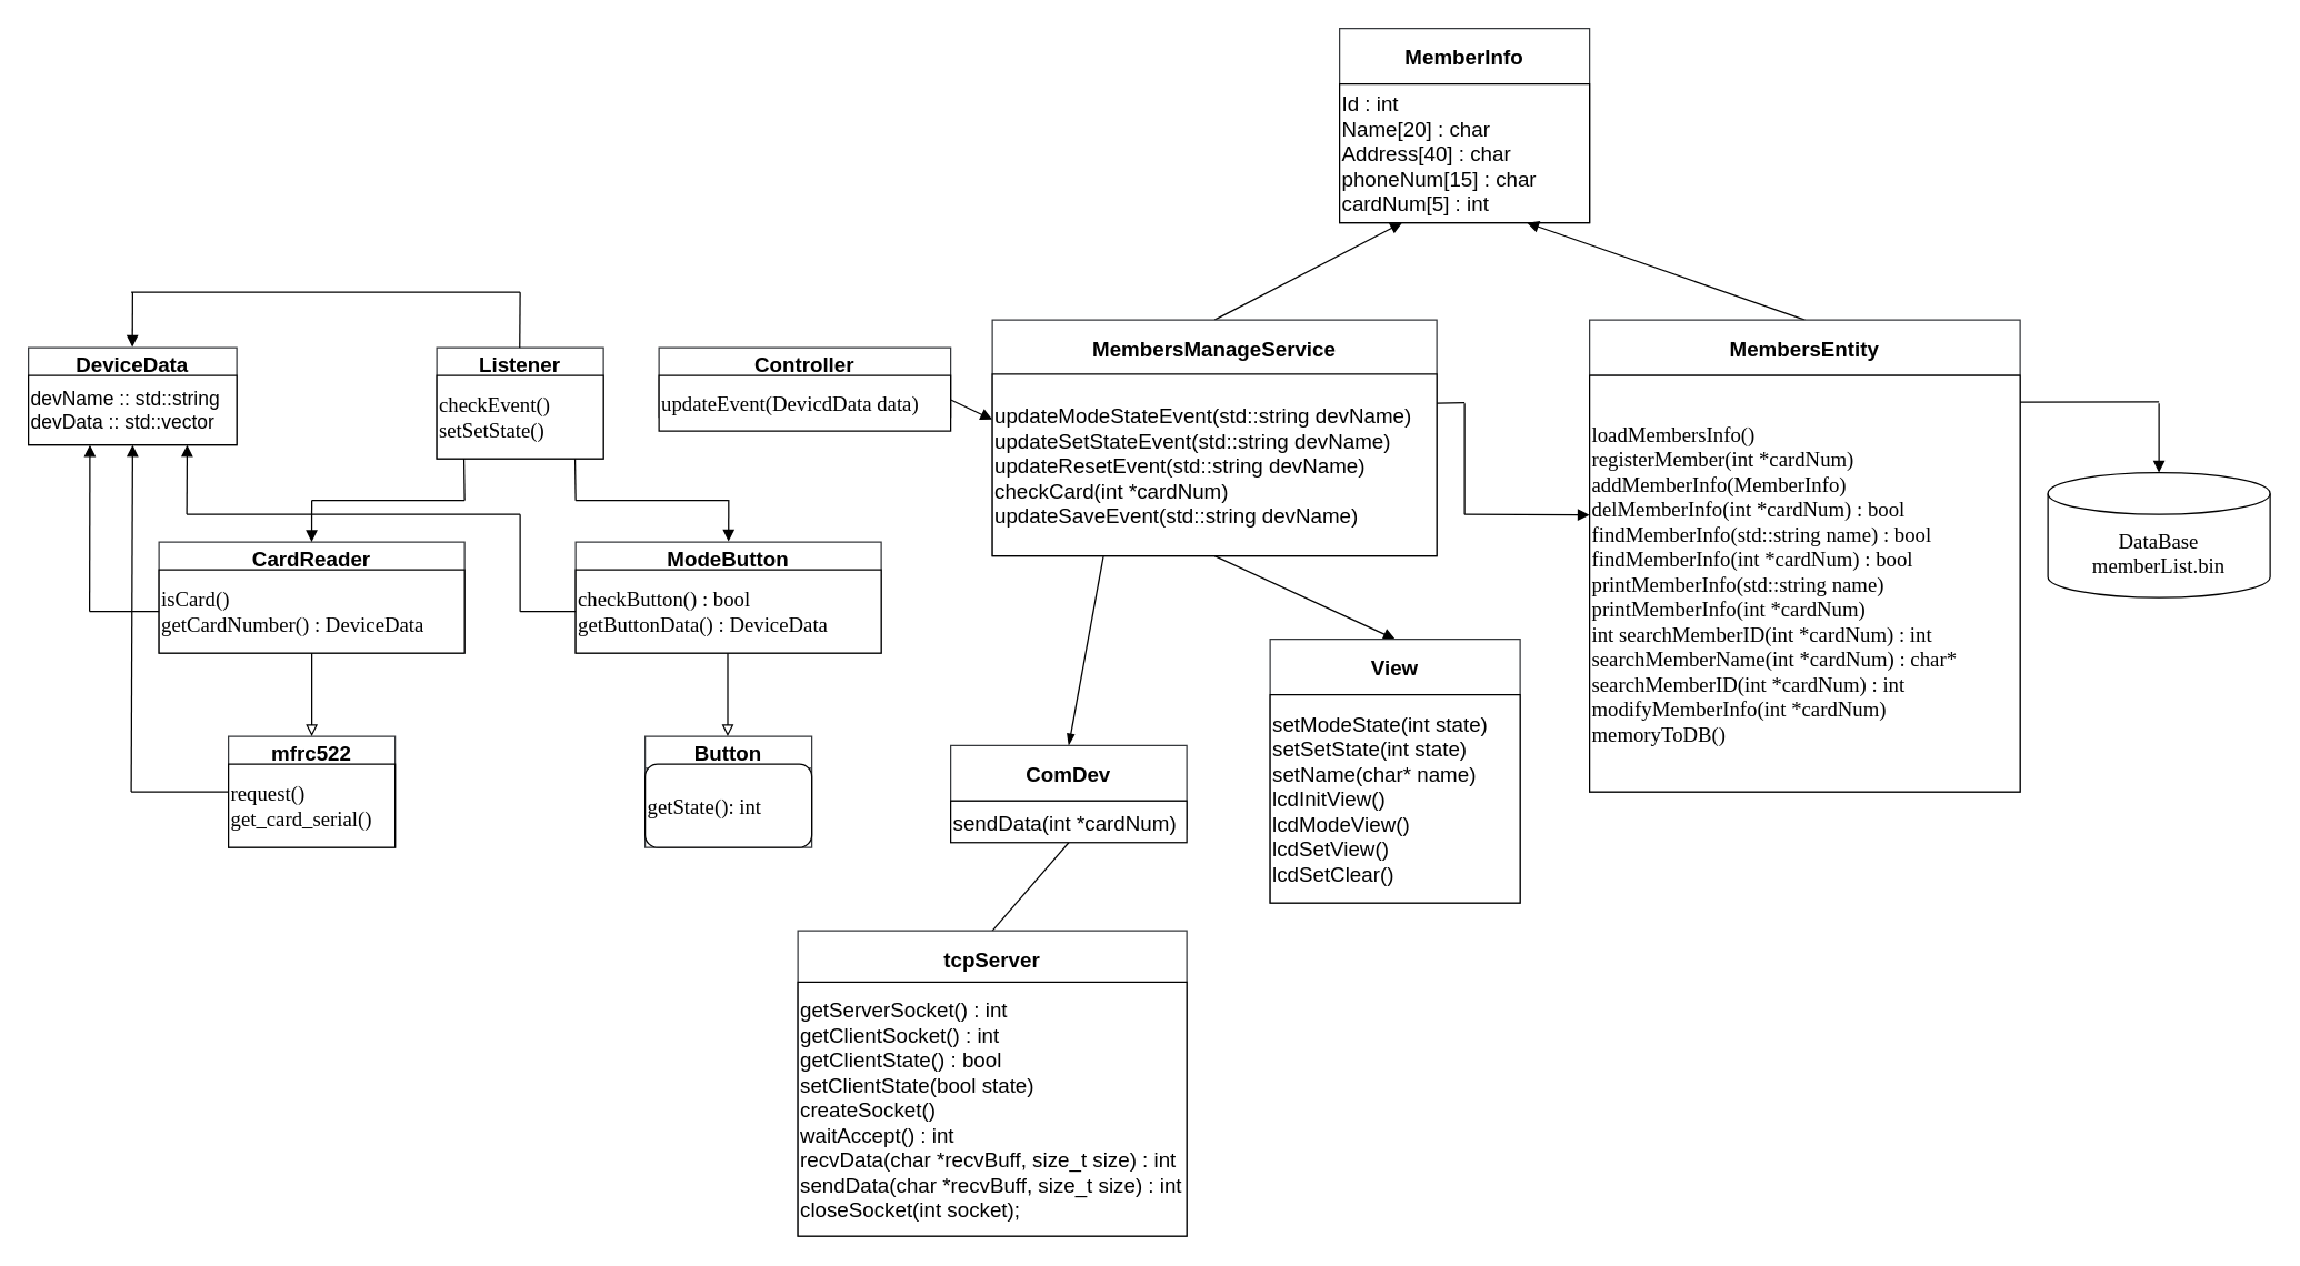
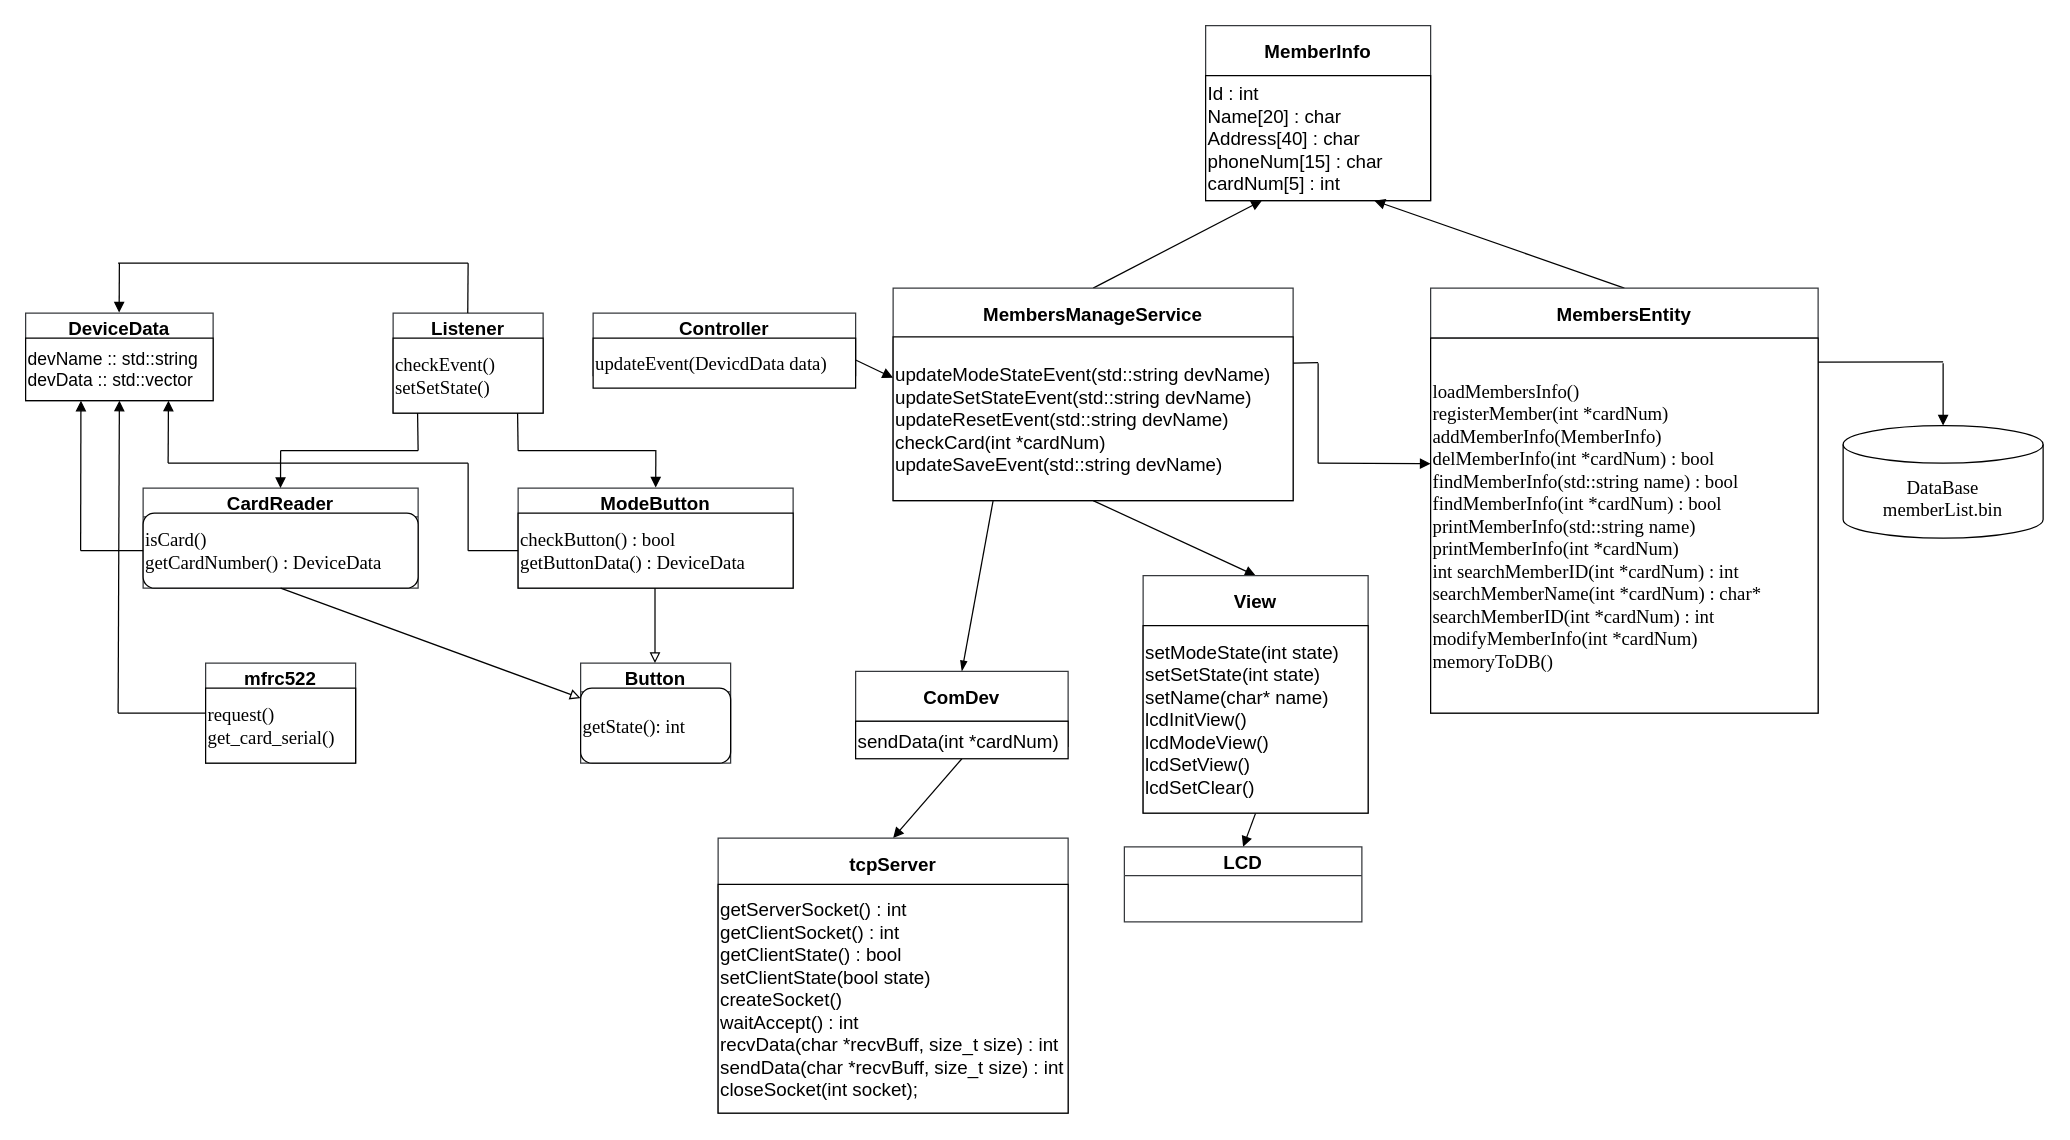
- <mxCell id="5" value="&lt;p style=&quot;margin-top: 0pt ; margin-bottom: 0pt ; margin-left: 0in ; direction: ltr ; unicode-bidi: embed&quot;&gt;&lt;font face=&quot;맑은 고딕&quot;&gt;isCard()&lt;/font&gt;&lt;/p&gt;&lt;p style=&quot;margin-top: 0pt ; margin-bottom: 0pt ; margin-left: 0in ; direction: ltr ; unicode-bidi: embed&quot;&gt;&lt;font face=&quot;맑은 고딕&quot;&gt;getCardNumber() : DeviceData&lt;/font&gt;&lt;/p&gt;" style="whiteSpace=wrap;html=1;fontSize=15;fontColor=#000000;strokeColor=#000000;fillColor=#FFFFFF;align=left;" parent="1" vertex="1"><mxGeometry x="114" y="410" width="220" height="60" as="geometry" /></mxCell>
+ <mxCell id="5" value="&lt;p style=&quot;margin-top: 0pt ; margin-bottom: 0pt ; margin-left: 0in ; direction: ltr ; unicode-bidi: embed&quot;&gt;&lt;font face=&quot;맑은 고딕&quot;&gt;isCard()&lt;/font&gt;&lt;/p&gt;&lt;p style=&quot;margin-top: 0pt ; margin-bottom: 0pt ; margin-left: 0in ; direction: ltr ; unicode-bidi: embed&quot;&gt;&lt;font face=&quot;맑은 고딕&quot;&gt;getCardNumber() : DeviceData&lt;/font&gt;&lt;/p&gt;" style="whiteSpace=wrap;html=1;fontSize=15;fontColor=#000000;strokeColor=#000000;fillColor=#FFFFFF;align=left;rounded=1;" parent="1" vertex="1"><mxGeometry x="114" y="410" width="220" height="60" as="geometry" /></mxCell>
- <mxCell id="8" value="" style="endArrow=block;html=1;fontSize=15;fontColor=#000000;strokeColor=#000000;entryX=0.5;entryY=0;entryDx=0;entryDy=0;exitX=0.5;exitY=1;exitDx=0;exitDy=0;endFill=0;" parent="1" source="4" target="6" edge="1"><mxGeometry width="50" height="50" relative="1" as="geometry"><mxPoint x="224" y="490" as="sourcePoint" /><mxPoint x="434" y="370" as="targetPoint" /></mxGeometry></mxCell>
+ <mxCell id="8" value="" style="endArrow=block;html=1;fontSize=15;fontColor=#000000;strokeColor=#000000;exitX=0.5;exitY=1;exitDx=0;exitDy=0;endFill=0;" parent="1" source="4" target="12" edge="1"><mxGeometry width="50" height="50" relative="1" as="geometry"><mxPoint x="224" y="490" as="sourcePoint" /><mxPoint x="434" y="370" as="targetPoint" /></mxGeometry></mxCell>
+ <mxCell id="53" style="edgeStyle=none;html=1;exitX=0.5;exitY=1;exitDx=0;exitDy=0;entryX=0.5;entryY=0;entryDx=0;entryDy=0;endArrow=block;endFill=1;strokeColor=#000000;" edge="1" parent="1" source="54" target="56"><mxGeometry relative="1" as="geometry" /></mxCell>
- <mxCell id="58" style="edgeStyle=none;html=1;exitX=0.5;exitY=1;exitDx=0;exitDy=0;endArrow=none;endFill=1;strokeColor=#000000;entryX=0.5;entryY=0;entryDx=0;entryDy=0;" edge="1" parent="1" source="59" target="60"><mxGeometry relative="1" as="geometry" /></mxCell>
+ <mxCell id="58" style="edgeStyle=none;html=1;exitX=0.5;exitY=1;exitDx=0;exitDy=0;endArrow=block;endFill=1;strokeColor=#000000;entryX=0.5;entryY=0;entryDx=0;entryDy=0;" edge="1" parent="1" source="59" target="60"><mxGeometry relative="1" as="geometry" /></mxCell>
+ <mxCell id="56" value="LCD" style="swimlane;fontSize=15;fillColor=#FFFFFF;strokeColor=#36393d;fontColor=#000000;" parent="1" vertex="1"><mxGeometry x="899" y="677" width="190" height="60" as="geometry" /></mxCell>
